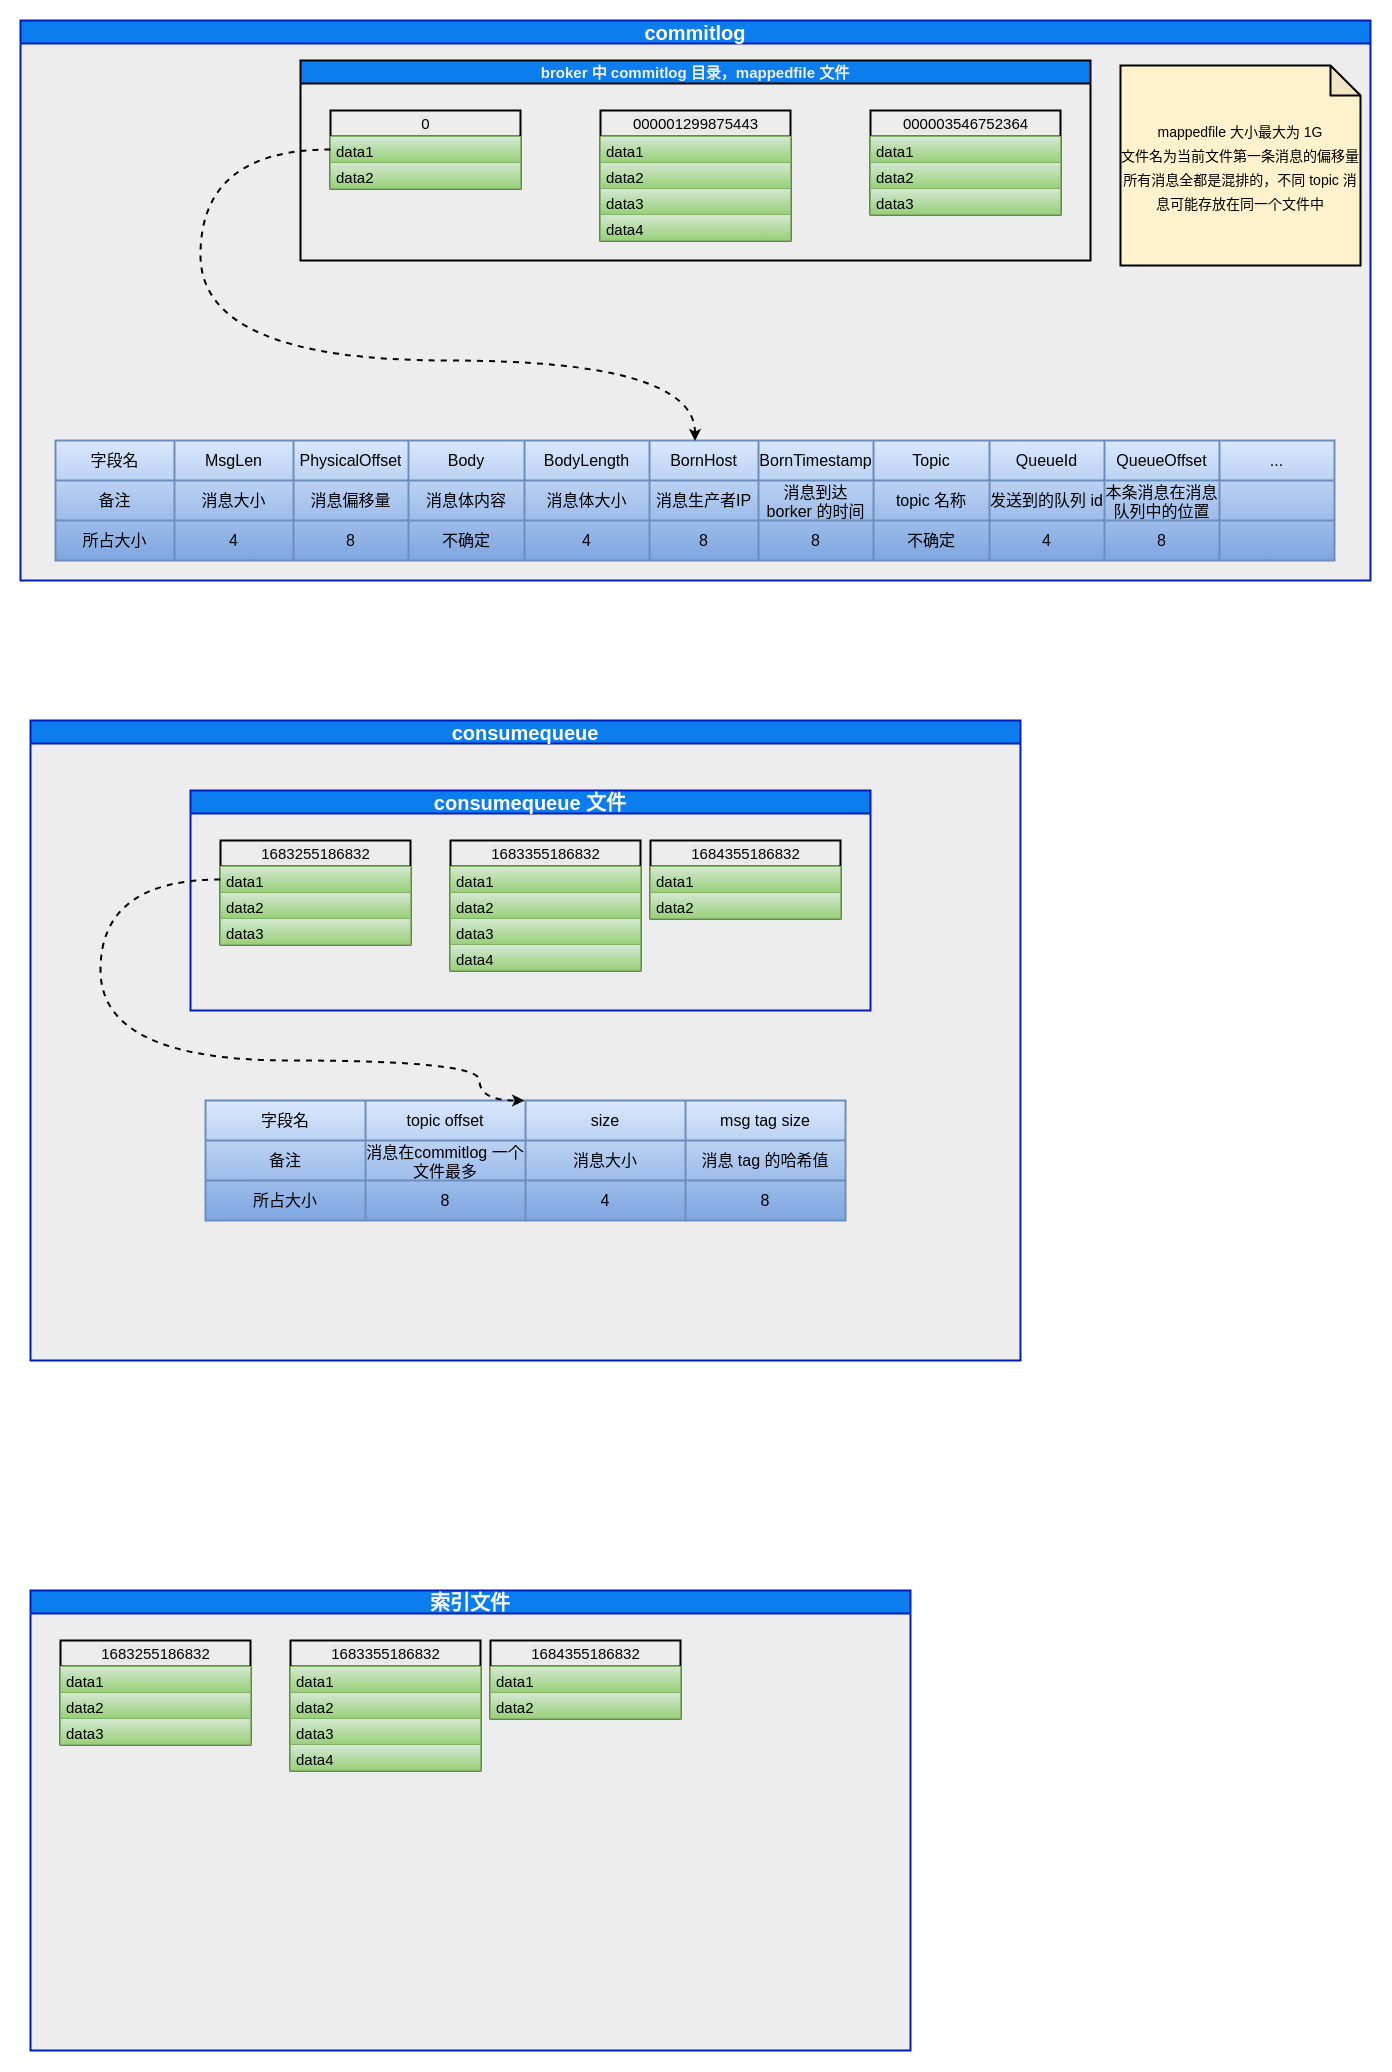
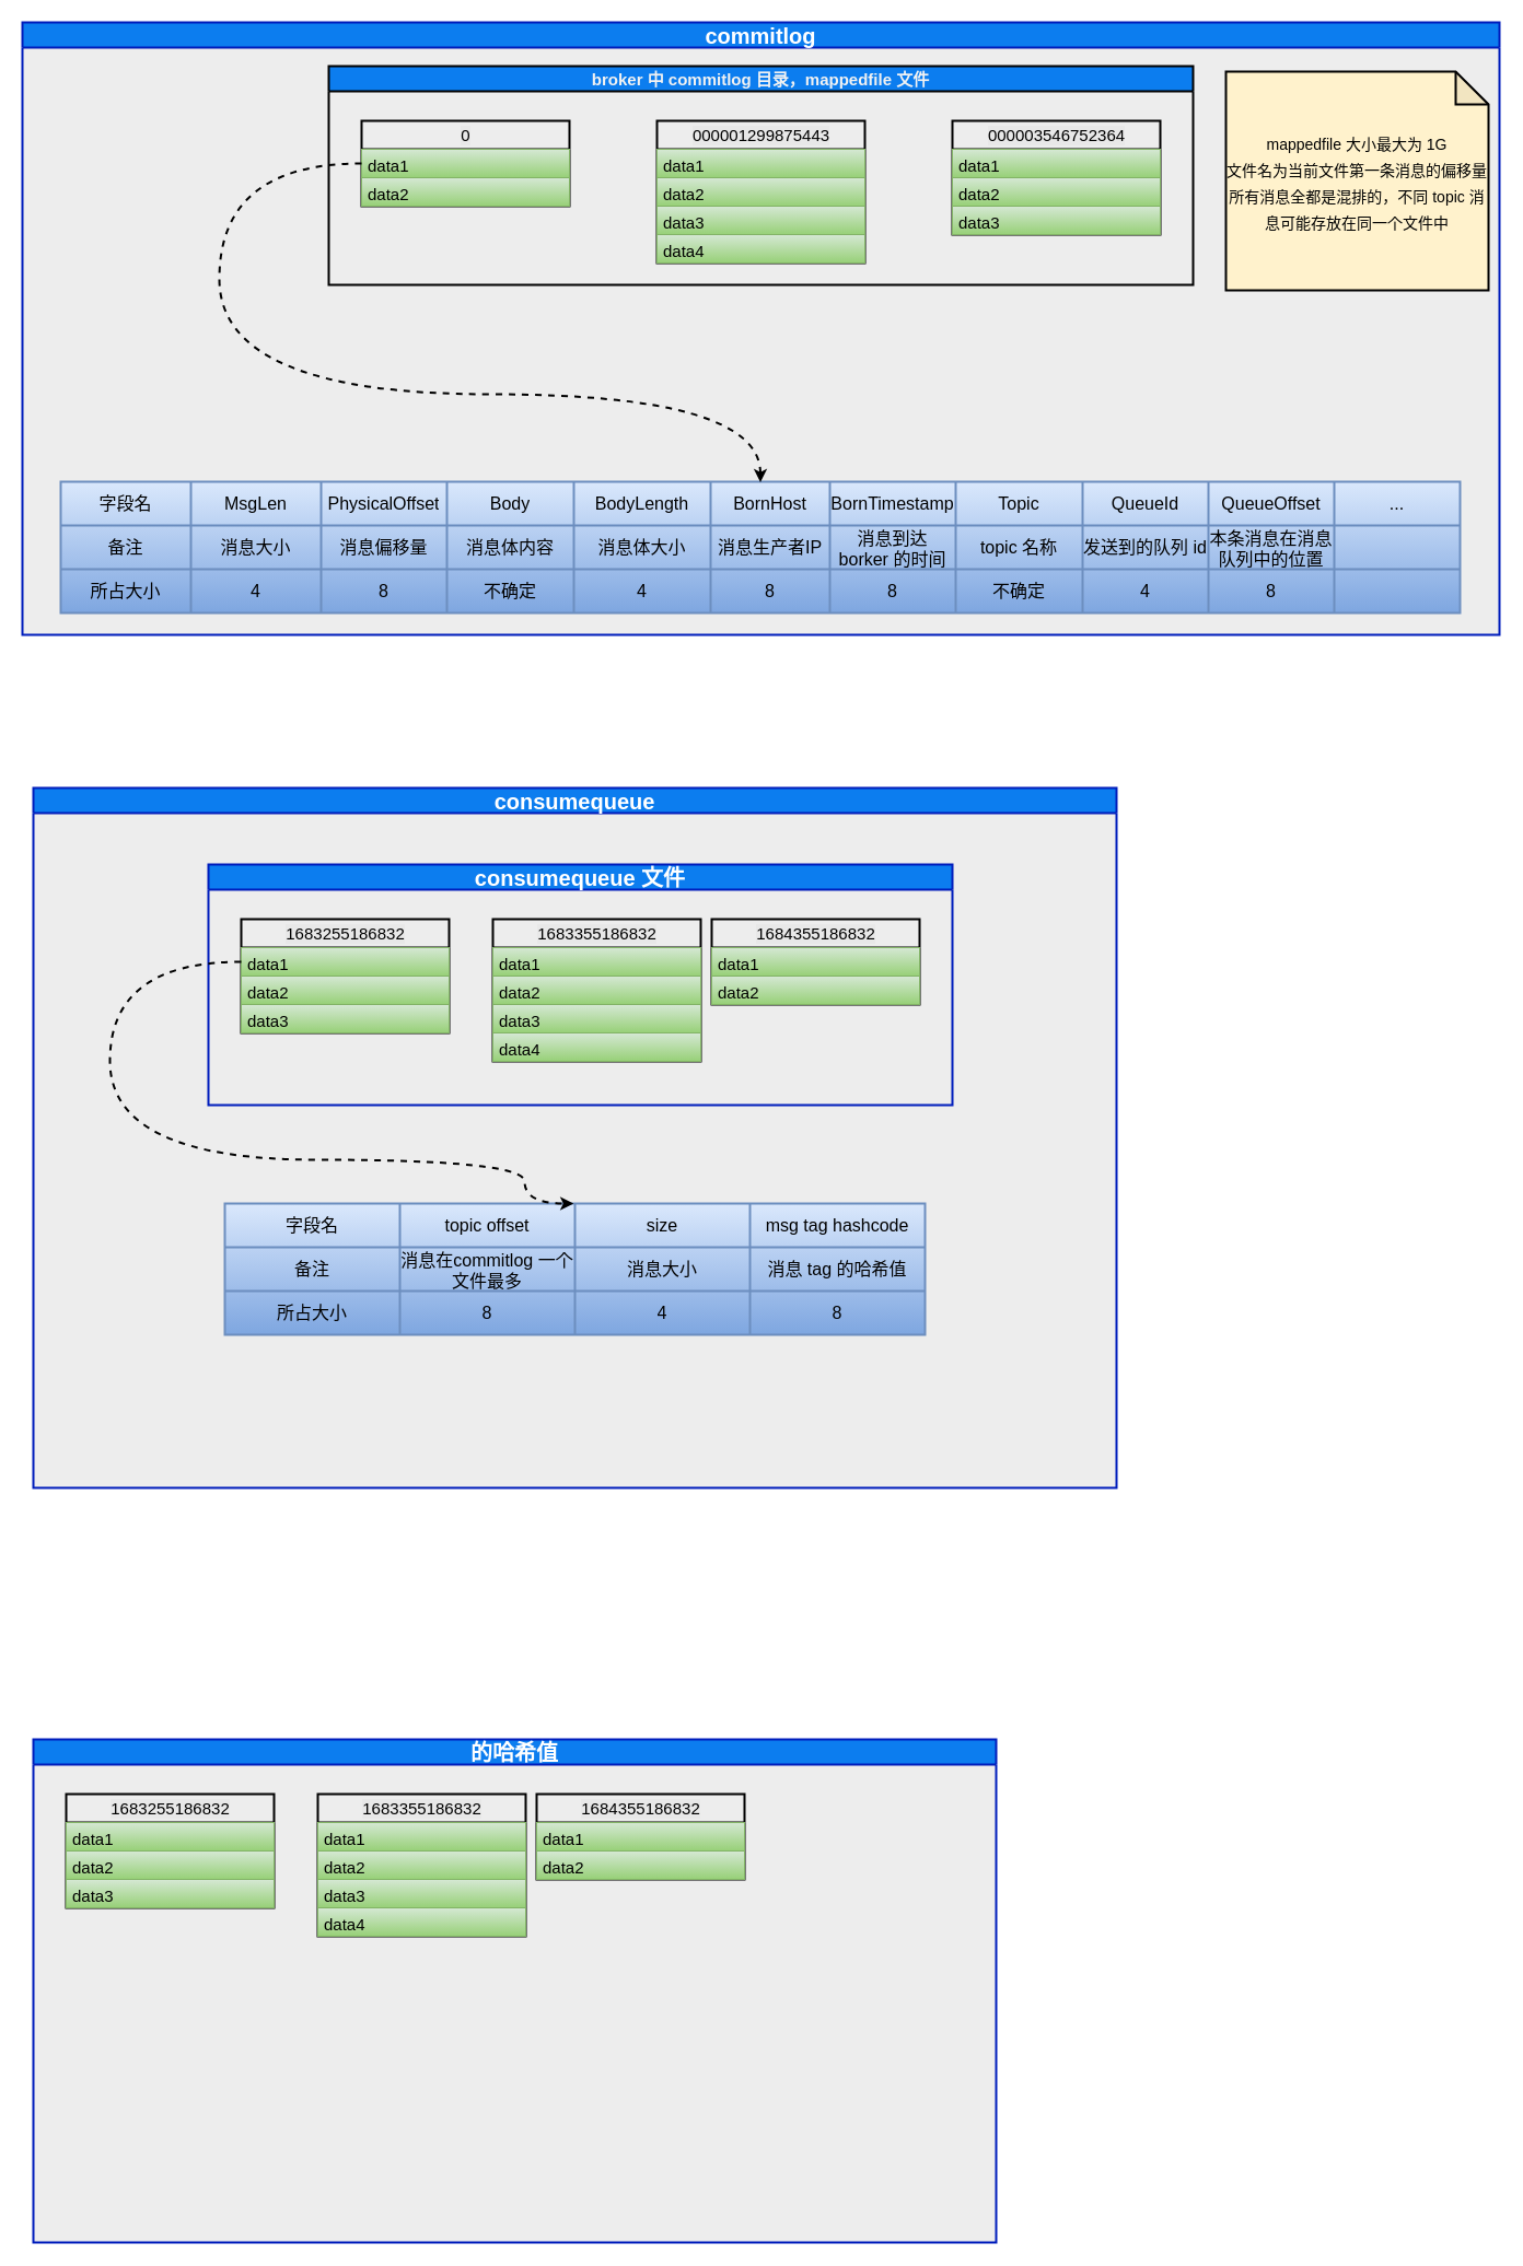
- <mxCell id="74" value="msg tag size" style="shape=partialRectangle;html=1;whiteSpace=wrap;connectable=0;strokeColor=inherit;overflow=hidden;fillColor=none;top=0;left=0;bottom=0;right=0;pointerEvents=1;fontSize=16;sketch=1;hachureGap=4;jiggle=2;curveFitting=1;fontFamily=Helvetica;" vertex="1" parent="70"><mxGeometry x="480" width="160" height="40" as="geometry"><mxRectangle width="160" height="40" as="alternateBounds" /></mxGeometry></mxCell>
+ <mxCell id="74" value="msg tag hashcode" style="shape=partialRectangle;html=1;whiteSpace=wrap;connectable=0;strokeColor=inherit;overflow=hidden;fillColor=none;top=0;left=0;bottom=0;right=0;pointerEvents=1;fontSize=16;sketch=1;hachureGap=4;jiggle=2;curveFitting=1;fontFamily=Helvetica;" vertex="1" parent="70"><mxGeometry x="480" width="160" height="40" as="geometry"><mxRectangle width="160" height="40" as="alternateBounds" /></mxGeometry></mxCell>
- <mxCell id="86" value="索引文件" style="swimlane;whiteSpace=wrap;html=1;sketch=0;hachureGap=4;jiggle=2;curveFitting=1;strokeWidth=2;fontFamily=Helvetica;fontSize=20;fillColor=#0C7DEF;fontColor=#ffffff;strokeColor=#001DBC;swimlaneFillColor=#EDEDED;" vertex="1" parent="1"><mxGeometry x="30" y="1590" width="880" height="460" as="geometry" /></mxCell>
+ <mxCell id="86" value="的哈希值" style="swimlane;whiteSpace=wrap;html=1;sketch=0;hachureGap=4;jiggle=2;curveFitting=1;strokeWidth=2;fontFamily=Helvetica;fontSize=20;fillColor=#0C7DEF;fontColor=#ffffff;strokeColor=#001DBC;swimlaneFillColor=#EDEDED;" vertex="1" parent="1"><mxGeometry x="30" y="1590" width="880" height="460" as="geometry" /></mxCell>
